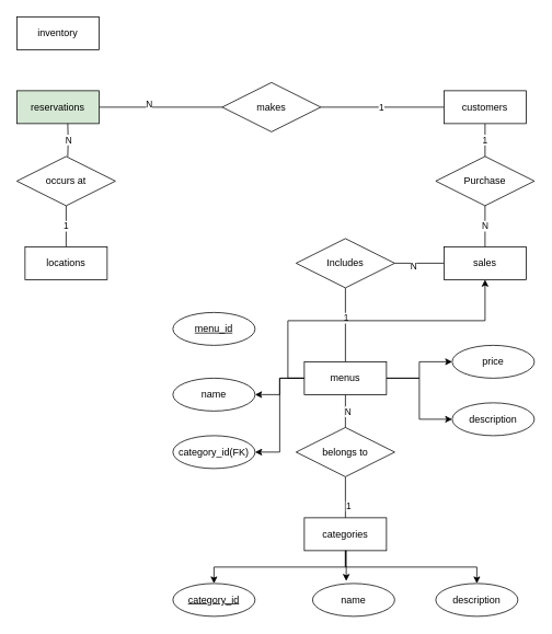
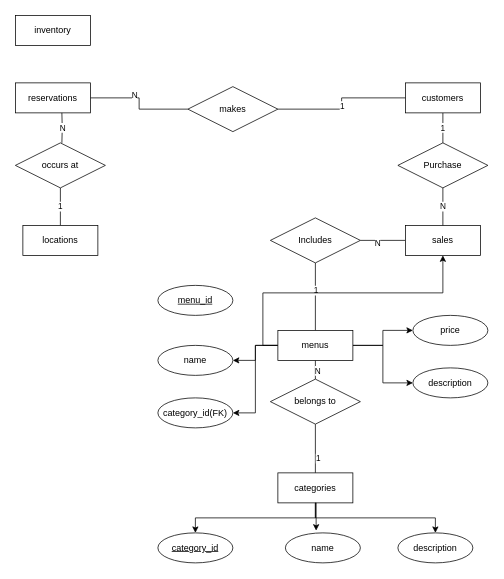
- <mxCell id="25" value="reservations" style="whiteSpace=wrap;html=1;align=center;fillColor=#d5e8d4;" vertex="1" parent="1"><mxGeometry x="20" y="110" width="100" height="40" as="geometry" /></mxCell>
+ <mxCell id="25" value="reservations" style="whiteSpace=wrap;html=1;align=center;" vertex="1" parent="1"><mxGeometry x="20" y="110" width="100" height="40" as="geometry" /></mxCell>
- <mxCell id="32" value="makes" style="shape=rhombus;perimeter=rhombusPerimeter;whiteSpace=wrap;html=1;align=center;" vertex="1" parent="1"><mxGeometry x="270" y="100" width="120" height="60" as="geometry" /></mxCell>
+ <mxCell id="32" value="makes" style="shape=rhombus;perimeter=rhombusPerimeter;whiteSpace=wrap;html=1;align=center;" vertex="1" parent="1"><mxGeometry x="250" y="115" width="120" height="60" as="geometry" /></mxCell>
- <mxCell id="29" value="belongs to" style="shape=rhombus;perimeter=rhombusPerimeter;whiteSpace=wrap;html=1;align=center;" vertex="1" parent="1"><mxGeometry x="360" y="520" width="120" height="60" as="geometry" /></mxCell>
+ <mxCell id="29" value="belongs to" style="shape=rhombus;perimeter=rhombusPerimeter;whiteSpace=wrap;html=1;align=center;" vertex="1" parent="1"><mxGeometry x="360" y="505" width="120" height="60" as="geometry" /></mxCell>
